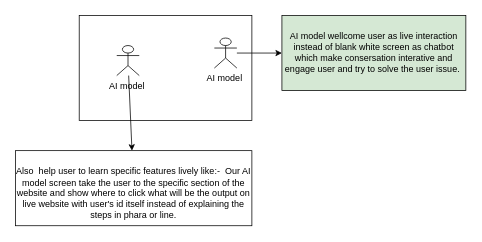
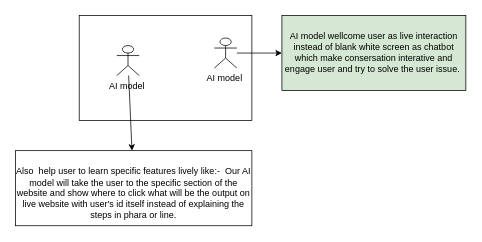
- <mxCell id="8" value="&lt;br&gt;Also&amp;nbsp; help user to learn specific features lively like:-&amp;nbsp; Our AI model screen take the user to the specific section of the website and show where to click what will be the output on live website with user's id itself instead of explaining the steps in phara or line.&lt;br&gt;&amp;nbsp;" style="whiteSpace=wrap;html=1;verticalAlign=top;movable=1;resizable=1;rotatable=1;deletable=1;editable=1;connectable=1;" vertex="1" parent="1"><mxGeometry x="20" y="200" width="315" height="100" as="geometry" /></mxCell>
+ <mxCell id="8" value="&lt;br&gt;Also&amp;nbsp; help user to learn specific features lively like:-&amp;nbsp; Our AI model will take the user to the specific section of the website and show where to click what will be the output on live website with user's id itself instead of explaining the steps in phara or line.&lt;br&gt;&amp;nbsp;" style="whiteSpace=wrap;html=1;verticalAlign=top;movable=1;resizable=1;rotatable=1;deletable=1;editable=1;connectable=1;" vertex="1" parent="1"><mxGeometry x="20" y="200" width="315" height="100" as="geometry" /></mxCell>
